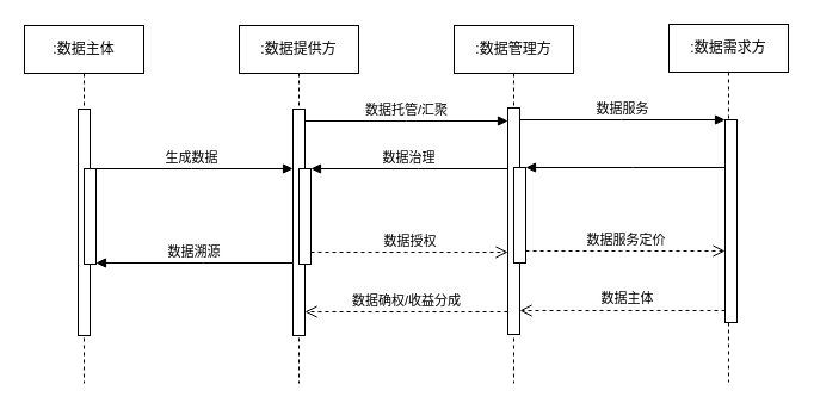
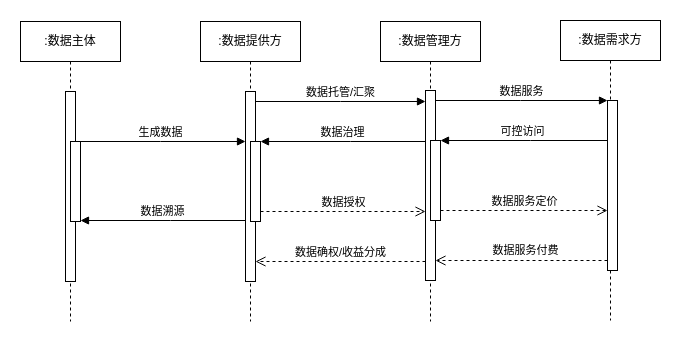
+ <mxCell id="24" value="&lt;span style=&quot;font-size: 11px;&quot;&gt;可控访问&lt;/span&gt;" style="text;html=1;align=center;verticalAlign=middle;resizable=0;points=[];autosize=1;strokeColor=none;fillColor=none;" vertex="1" parent="1"><mxGeometry x="487" y="116" width="70" height="30" as="geometry" /></mxCell>
- <mxCell id="23" value="&lt;font style=&quot;font-size: 11px;&quot;&gt;数据主体&lt;/font&gt;" style="text;html=1;align=center;verticalAlign=middle;resizable=0;points=[];autosize=1;strokeColor=none;fillColor=none;" vertex="1" parent="1"><mxGeometry x="480" y="235" width="90" height="30" as="geometry" /></mxCell>
+ <mxCell id="23" value="&lt;font style=&quot;font-size: 11px;&quot;&gt;数据服务付费&lt;/font&gt;" style="text;html=1;align=center;verticalAlign=middle;resizable=0;points=[];autosize=1;strokeColor=none;fillColor=none;" vertex="1" parent="1"><mxGeometry x="480" y="235" width="90" height="30" as="geometry" /></mxCell>
